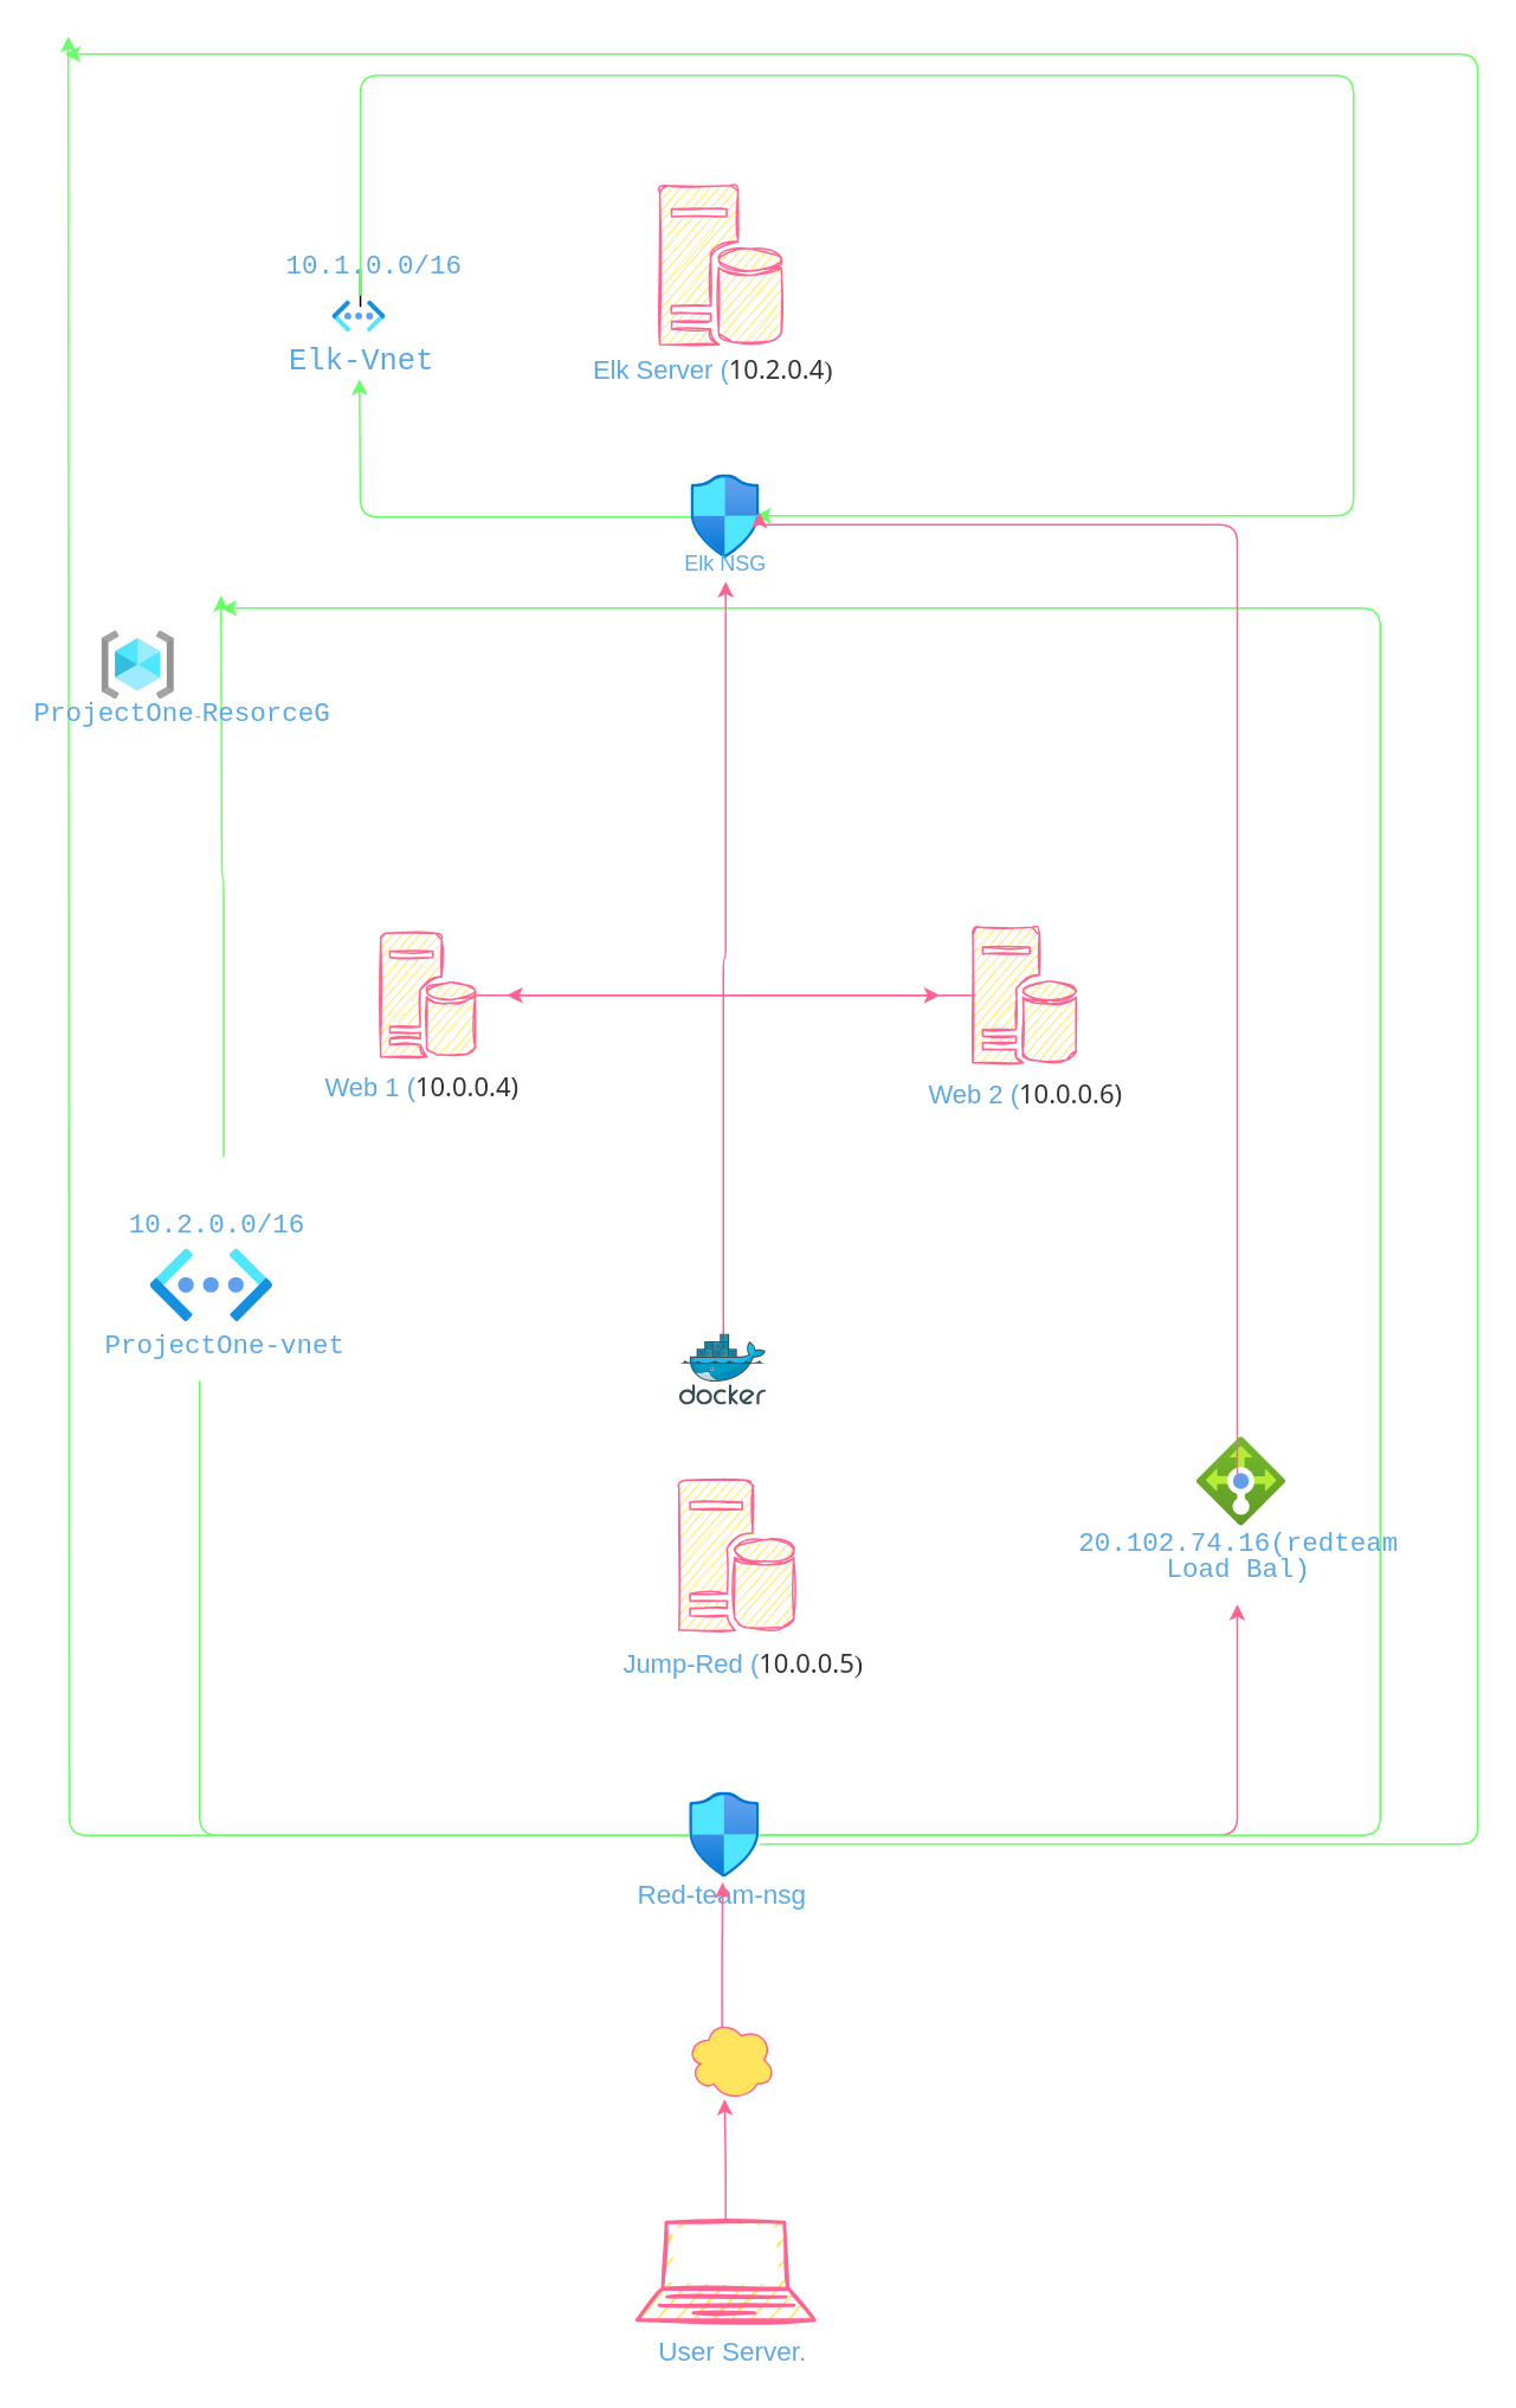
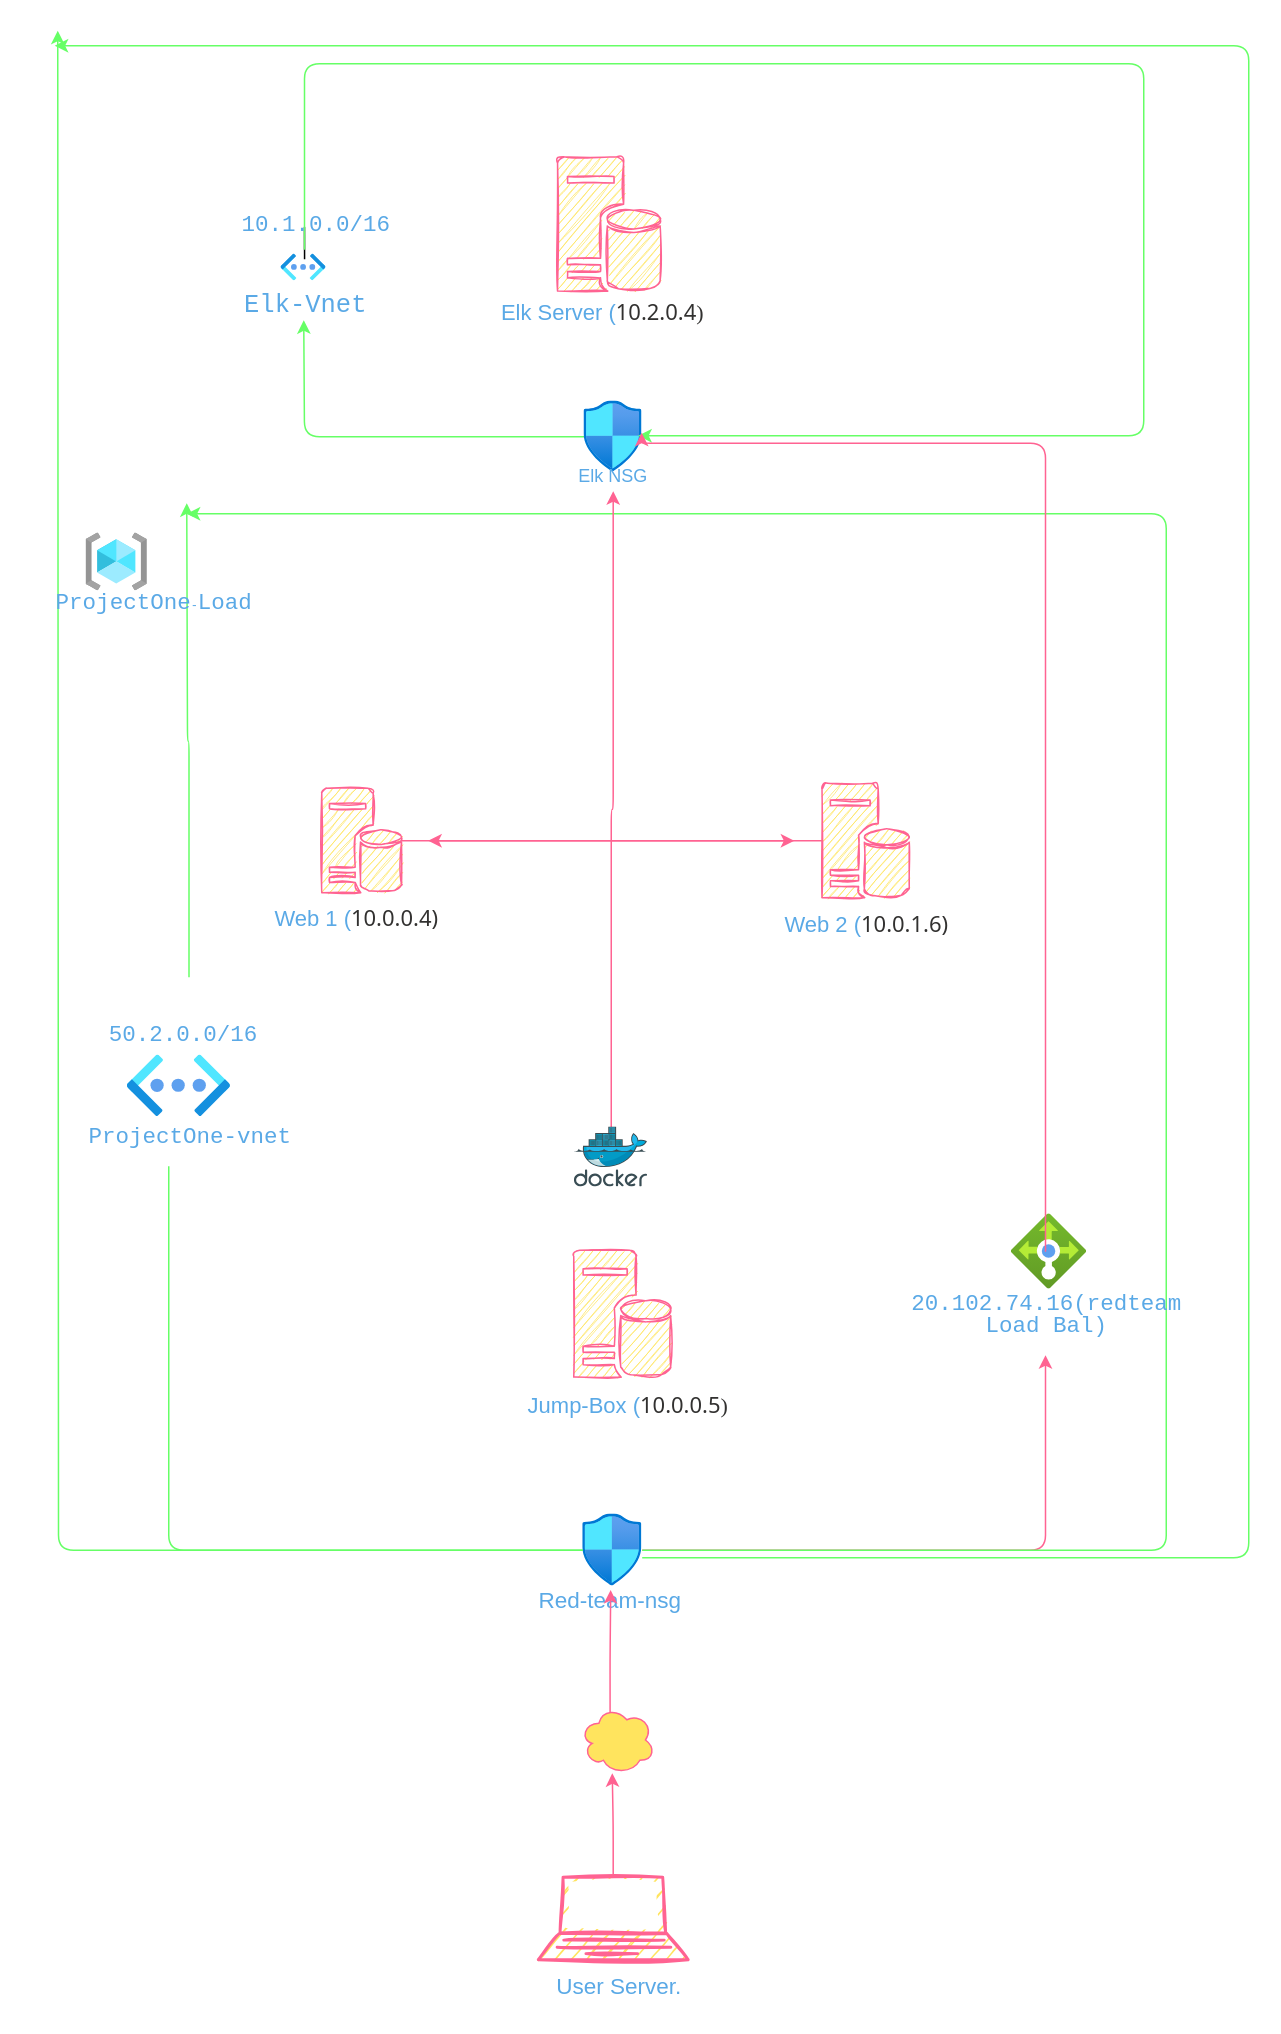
- <mxCell id="38" value="&lt;h2 style=&quot;font-weight: normal ; line-height: 0.14in&quot;&gt;&lt;br&gt;&lt;font face=&quot;ui-monospace, SFMono-Regular, SF Mono, Menlo, Consolas, Liberation Mono, monospace&quot;&gt;&lt;font style=&quot;font-size: 15px&quot;&gt;ProjectOne&lt;/font&gt;&lt;font style=&quot;font-size: 6pt&quot;&gt;-&lt;/font&gt;&lt;font style=&quot;font-size: 15px&quot;&gt;ResorceG&lt;/font&gt;&lt;/font&gt;&lt;/h2&gt;" style="text;html=1;align=center;verticalAlign=middle;resizable=0;points=[];autosize=1;strokeColor=none;fontColor=#5AA9E6;" parent="1" vertex="1"><mxGeometry x="20" y="363" width="163" height="64" as="geometry" /></mxCell>
+ <mxCell id="38" value="&lt;h2 style=&quot;font-weight: normal ; line-height: 0.14in&quot;&gt;&lt;br&gt;&lt;font face=&quot;ui-monospace, SFMono-Regular, SF Mono, Menlo, Consolas, Liberation Mono, monospace&quot;&gt;&lt;font style=&quot;font-size: 15px&quot;&gt;ProjectOne&lt;/font&gt;&lt;font style=&quot;font-size: 6pt&quot;&gt;-&lt;/font&gt;&lt;font style=&quot;font-size: 15px&quot;&gt;Load&lt;/font&gt;&lt;/font&gt;&lt;/h2&gt;" style="text;html=1;align=center;verticalAlign=middle;resizable=0;points=[];autosize=1;strokeColor=none;fontColor=#5AA9E6;" parent="1" vertex="1"><mxGeometry x="20" y="363" width="163" height="64" as="geometry" /></mxCell>
- <mxCell id="16" value="&lt;p style=&quot;margin-bottom: 0in ; line-height: 100%&quot;&gt;&lt;br/&gt;&lt;font style=&quot;font-size: 11pt&quot;&gt;Web 2 &lt;/font&gt;&lt;font style=&quot;font-size: 11pt&quot;&gt;(&lt;/font&gt;&lt;span&gt;&lt;font color=&quot;#323130&quot;&gt;&lt;font face=&quot;az ea font, Segoe UI, az font, system-ui, apple-system, BlinkMacSystemFont, Roboto, Oxygen, Ubuntu, Cantarell, Open Sans, Helvetica Neue, sans-serif&quot;&gt;&lt;font style=&quot;font-size: 11pt&quot;&gt;10.0.0.6&lt;/font&gt;&lt;/font&gt;&lt;/font&gt;&lt;/span&gt;&lt;span&gt;&lt;font color=&quot;#323130&quot;&gt;&lt;font face=&quot;az ea font, Segoe UI, az font, system-ui, apple-system, BlinkMacSystemFont, Roboto, Oxygen, Ubuntu, Cantarell, Open Sans, Helvetica Neue, sans-serif&quot;&gt;&lt;font style=&quot;font-size: 11pt&quot;&gt;)&lt;/font&gt;&lt;/font&gt;&lt;/font&gt;&lt;/span&gt;&lt;/p&gt;" style="text;html=1;align=center;verticalAlign=middle;resizable=0;points=[];autosize=1;strokeColor=none;sketch=1;rounded=1;fontColor=#5AA9E6;" parent="1" vertex="1"><mxGeometry x="516.6" y="583" width="120" height="40" as="geometry" /></mxCell>
+ <mxCell id="16" value="&lt;p style=&quot;margin-bottom: 0in ; line-height: 100%&quot;&gt;&lt;br/&gt;&lt;font style=&quot;font-size: 11pt&quot;&gt;Web 2 &lt;/font&gt;&lt;font style=&quot;font-size: 11pt&quot;&gt;(&lt;/font&gt;&lt;span&gt;&lt;font color=&quot;#323130&quot;&gt;&lt;font face=&quot;az ea font, Segoe UI, az font, system-ui, apple-system, BlinkMacSystemFont, Roboto, Oxygen, Ubuntu, Cantarell, Open Sans, Helvetica Neue, sans-serif&quot;&gt;&lt;font style=&quot;font-size: 11pt&quot;&gt;10.0.1.6&lt;/font&gt;&lt;/font&gt;&lt;/font&gt;&lt;/span&gt;&lt;span&gt;&lt;font color=&quot;#323130&quot;&gt;&lt;font face=&quot;az ea font, Segoe UI, az font, system-ui, apple-system, BlinkMacSystemFont, Roboto, Oxygen, Ubuntu, Cantarell, Open Sans, Helvetica Neue, sans-serif&quot;&gt;&lt;font style=&quot;font-size: 11pt&quot;&gt;)&lt;/font&gt;&lt;/font&gt;&lt;/font&gt;&lt;/span&gt;&lt;/p&gt;" style="text;html=1;align=center;verticalAlign=middle;resizable=0;points=[];autosize=1;strokeColor=none;sketch=1;rounded=1;fontColor=#5AA9E6;" parent="1" vertex="1"><mxGeometry x="516.6" y="583" width="120" height="40" as="geometry" /></mxCell>
- <mxCell id="43" value="&lt;h2 style=&quot;font-weight: normal ; line-height: 0.14in&quot;&gt;&lt;br&gt;&lt;font face=&quot;ui-monospace, SFMono-Regular, SF Mono, Menlo, Consolas, Liberation Mono, monospace&quot;&gt;&lt;font style=&quot;font-size: 15px&quot;&gt;10.2.0.0/16&amp;nbsp;&lt;/font&gt;&lt;/font&gt;&lt;br&gt;&lt;/h2&gt;" style="text;html=1;align=center;verticalAlign=middle;resizable=0;points=[];autosize=1;strokeColor=none;fontColor=#5AA9E6;" parent="1" vertex="1"><mxGeometry x="71" y="651" width="109" height="62" as="geometry" /></mxCell>
+ <mxCell id="43" value="&lt;h2 style=&quot;font-weight: normal ; line-height: 0.14in&quot;&gt;&lt;br&gt;&lt;font face=&quot;ui-monospace, SFMono-Regular, SF Mono, Menlo, Consolas, Liberation Mono, monospace&quot;&gt;&lt;font style=&quot;font-size: 15px&quot;&gt;50.2.0.0/16&amp;nbsp;&lt;/font&gt;&lt;/font&gt;&lt;br&gt;&lt;/h2&gt;" style="text;html=1;align=center;verticalAlign=middle;resizable=0;points=[];autosize=1;strokeColor=none;fontColor=#5AA9E6;" parent="1" vertex="1"><mxGeometry x="71" y="651" width="109" height="62" as="geometry" /></mxCell>
- <mxCell id="22" value="&lt;p style=&quot;margin-bottom: 0in ; line-height: 100%&quot;&gt;&lt;br/&gt;&lt;font style=&quot;font-size: 11pt&quot;&gt;Jump-Red (&lt;/font&gt;&lt;span&gt;&lt;font color=&quot;#323130&quot;&gt;&lt;font face=&quot;az ea font, Segoe UI, az font, system-ui, apple-system, BlinkMacSystemFont, Roboto, Oxygen, Ubuntu, Cantarell, Open Sans, Helvetica Neue, sans-serif&quot;&gt;&lt;font style=&quot;font-size: 11pt&quot;&gt;10.0.0.5&lt;/font&gt;&lt;/font&gt;&lt;/font&gt;&lt;/span&gt;&lt;span&gt;&lt;font color=&quot;#323130&quot;&gt;&lt;font face=&quot;Liberation Serif, serif&quot;&gt;&lt;font style=&quot;font-size: 11pt&quot;&gt;)&lt;/font&gt;&lt;/font&gt;&lt;/font&gt;&lt;/span&gt;&lt;span&gt;&lt;font color=&quot;#323130&quot;&gt;&lt;font face=&quot;Liberation Serif, serif&quot;&gt;&lt;font style=&quot;font-size: 12pt&quot;&gt;&lt;br/&gt;&lt;/font&gt;&lt;/font&gt;&lt;/font&gt;&lt;/span&gt;&lt;br/&gt;&lt;/p&gt;" style="text;html=1;align=center;verticalAlign=middle;resizable=0;points=[];autosize=1;strokeColor=none;sketch=1;rounded=1;fontColor=#5AA9E6;" parent="1" vertex="1"><mxGeometry x="348" y="900" width="140" height="60" as="geometry" /></mxCell>
+ <mxCell id="22" value="&lt;p style=&quot;margin-bottom: 0in ; line-height: 100%&quot;&gt;&lt;br/&gt;&lt;font style=&quot;font-size: 11pt&quot;&gt;Jump-Box (&lt;/font&gt;&lt;span&gt;&lt;font color=&quot;#323130&quot;&gt;&lt;font face=&quot;az ea font, Segoe UI, az font, system-ui, apple-system, BlinkMacSystemFont, Roboto, Oxygen, Ubuntu, Cantarell, Open Sans, Helvetica Neue, sans-serif&quot;&gt;&lt;font style=&quot;font-size: 11pt&quot;&gt;10.0.0.5&lt;/font&gt;&lt;/font&gt;&lt;/font&gt;&lt;/span&gt;&lt;span&gt;&lt;font color=&quot;#323130&quot;&gt;&lt;font face=&quot;Liberation Serif, serif&quot;&gt;&lt;font style=&quot;font-size: 11pt&quot;&gt;)&lt;/font&gt;&lt;/font&gt;&lt;/font&gt;&lt;/span&gt;&lt;span&gt;&lt;font color=&quot;#323130&quot;&gt;&lt;font face=&quot;Liberation Serif, serif&quot;&gt;&lt;font style=&quot;font-size: 12pt&quot;&gt;&lt;br/&gt;&lt;/font&gt;&lt;/font&gt;&lt;/font&gt;&lt;/span&gt;&lt;br/&gt;&lt;/p&gt;" style="text;html=1;align=center;verticalAlign=middle;resizable=0;points=[];autosize=1;strokeColor=none;sketch=1;rounded=1;fontColor=#5AA9E6;" parent="1" vertex="1"><mxGeometry x="348" y="900" width="140" height="60" as="geometry" /></mxCell>
